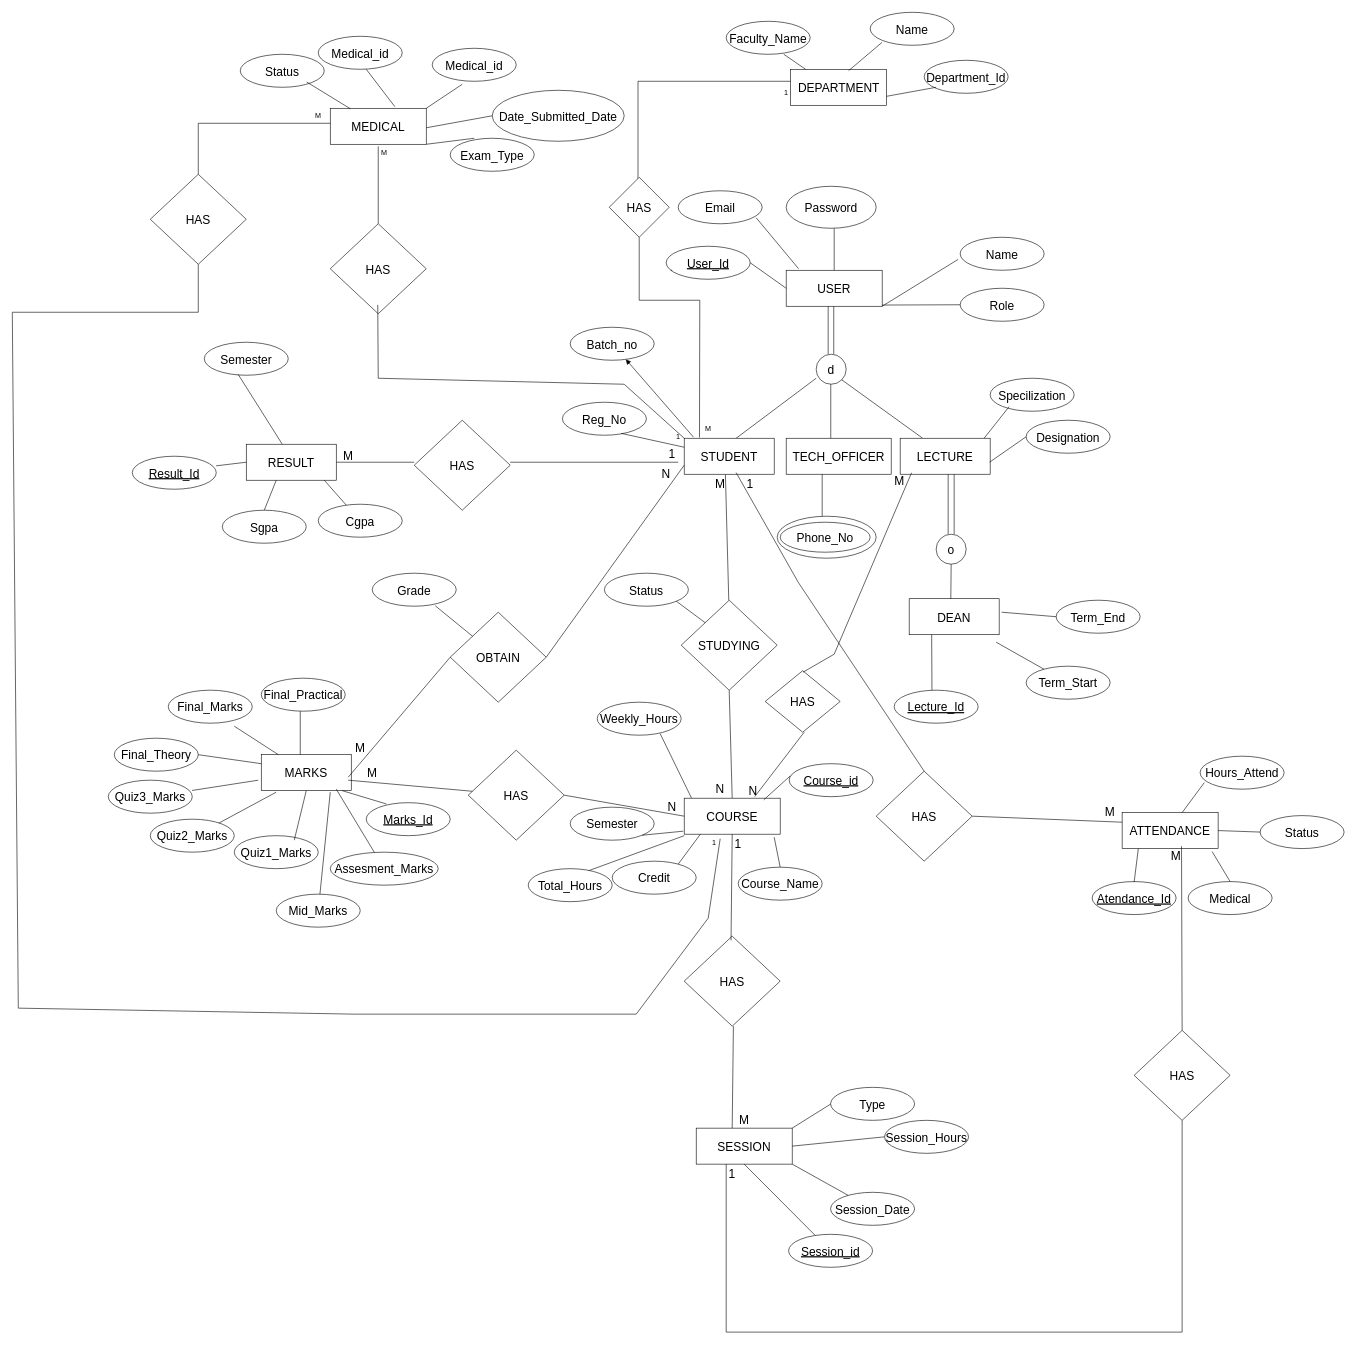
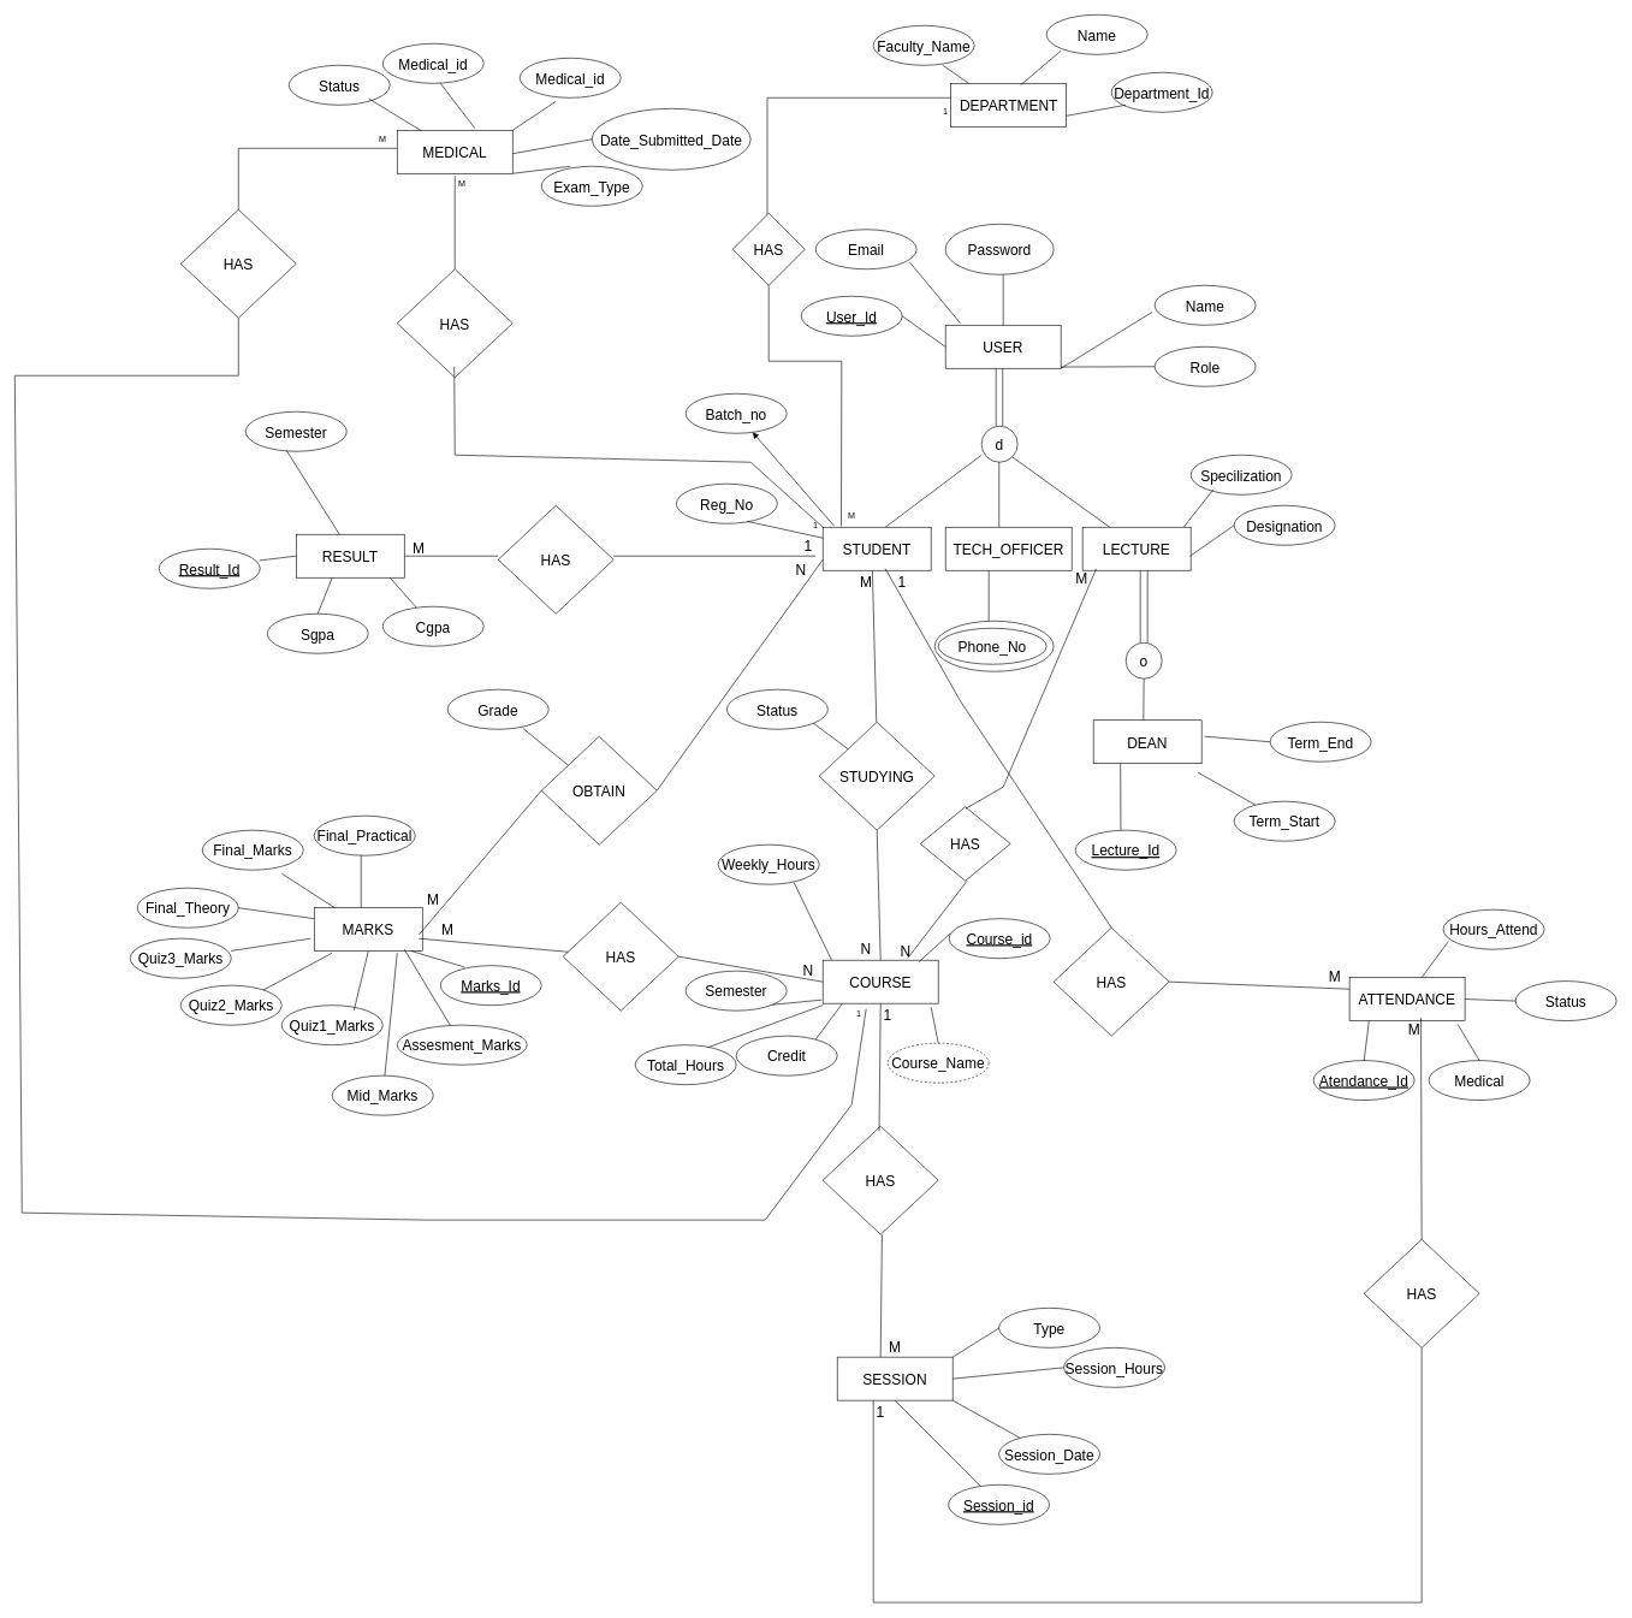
- <mxCell id="66" value="Course_Name" style="ellipse;whiteSpace=wrap;html=1;fontSize=20;" parent="1" vertex="1"><mxGeometry x="1230" y="1445" width="140" height="55" as="geometry" /></mxCell>
+ <mxCell id="66" value="Course_Name" style="ellipse;whiteSpace=wrap;html=1;fontSize=20;dashed=1;" parent="1" vertex="1"><mxGeometry x="1230" y="1445" width="140" height="55" as="geometry" /></mxCell>
